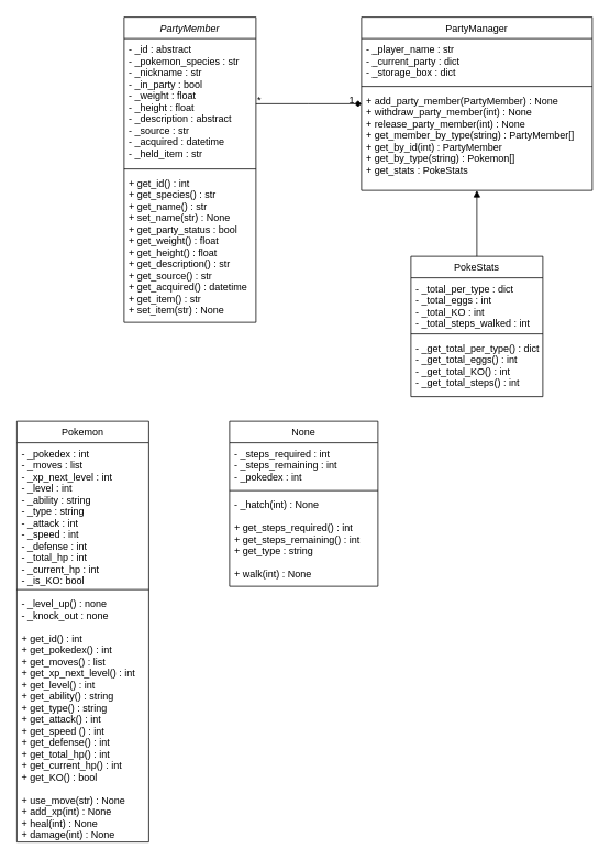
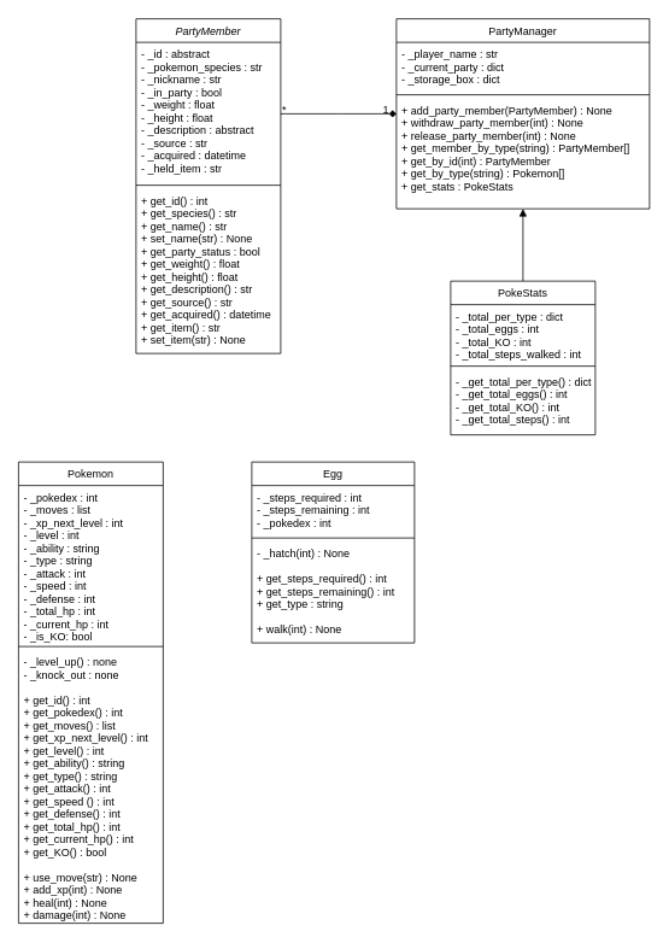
- <mxCell id="17" value="None" style="swimlane;fontStyle=0;align=center;verticalAlign=top;childLayout=stackLayout;horizontal=1;startSize=26;horizontalStack=0;resizeParent=1;resizeLast=0;collapsible=1;marginBottom=0;rounded=0;shadow=0;strokeWidth=1;" vertex="1" parent="1"><mxGeometry x="278" y="510" width="180" height="200" as="geometry"><mxRectangle x="130" y="380" width="160" height="26" as="alternateBounds" /></mxGeometry></mxCell>
+ <mxCell id="17" value="Egg" style="swimlane;fontStyle=0;align=center;verticalAlign=top;childLayout=stackLayout;horizontal=1;startSize=26;horizontalStack=0;resizeParent=1;resizeLast=0;collapsible=1;marginBottom=0;rounded=0;shadow=0;strokeWidth=1;" vertex="1" parent="1"><mxGeometry x="278" y="510" width="180" height="200" as="geometry"><mxRectangle x="130" y="380" width="160" height="26" as="alternateBounds" /></mxGeometry></mxCell>
